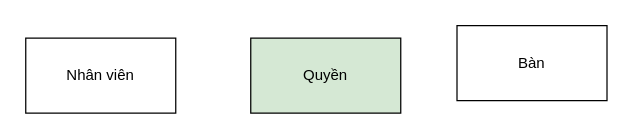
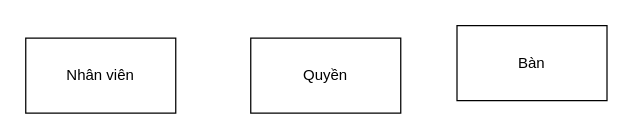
- <mxCell id="3" value="Quyền" style="rounded=0;whiteSpace=wrap;html=1;fillColor=#d5e8d4;" vertex="1" parent="1"><mxGeometry x="200" y="30" width="120" height="60" as="geometry" /></mxCell>
+ <mxCell id="3" value="Quyền" style="rounded=0;whiteSpace=wrap;html=1;" vertex="1" parent="1"><mxGeometry x="200" y="30" width="120" height="60" as="geometry" /></mxCell>
